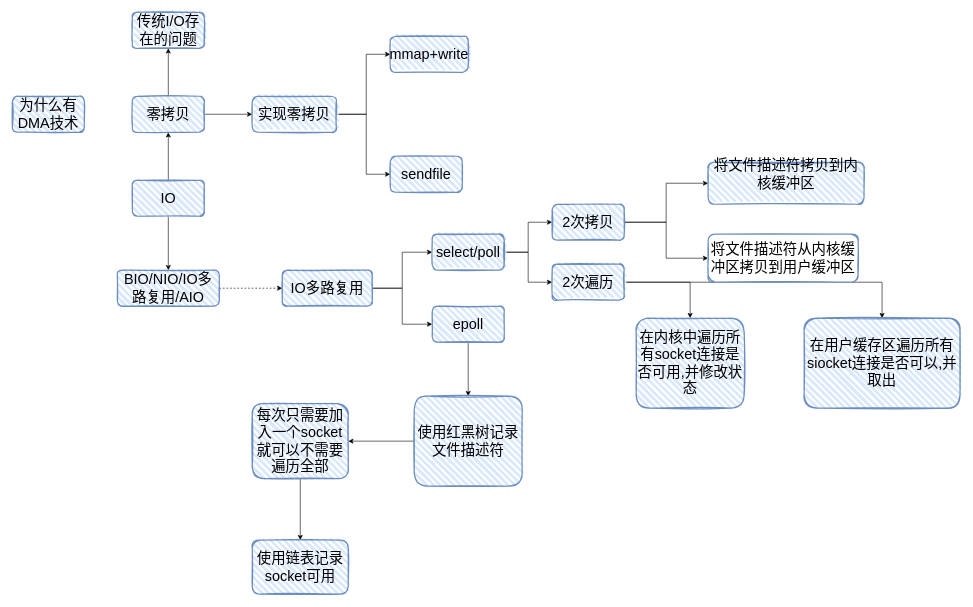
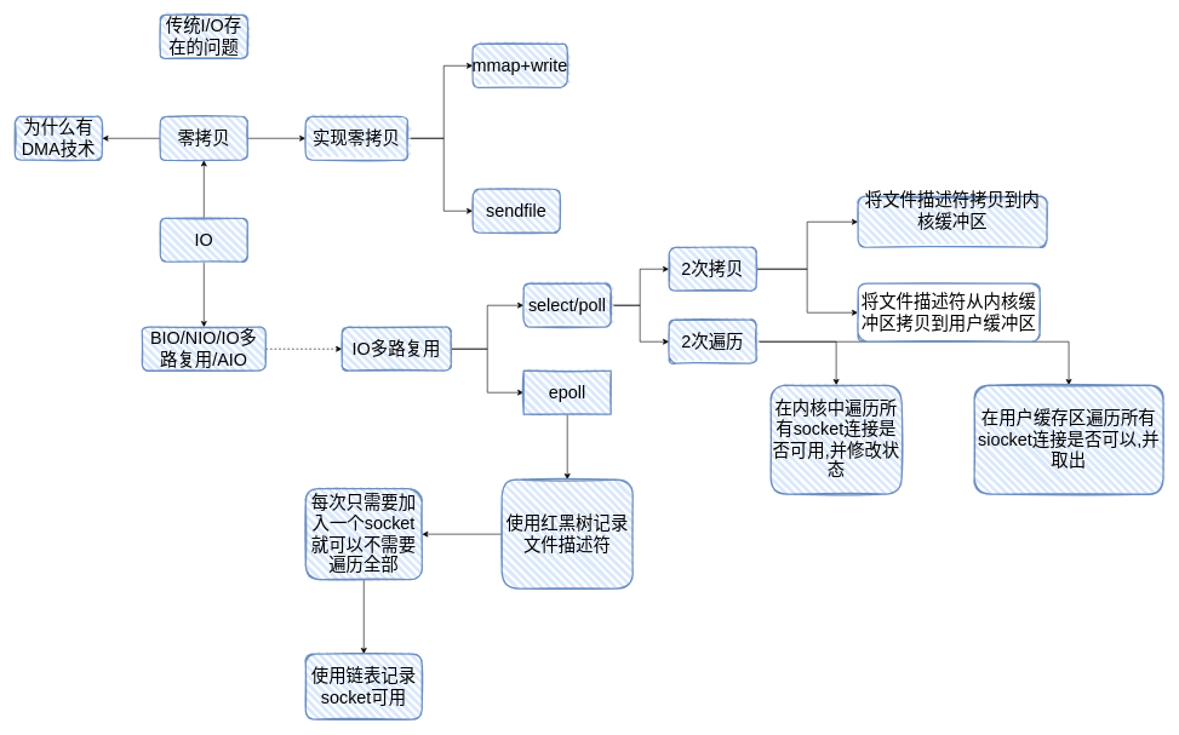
- <mxCell id="5" value="" style="edgeStyle=orthogonalEdgeStyle;rounded=0;orthogonalLoop=1;jettySize=auto;html=1;" edge="1" parent="1" source="7" target="9"><mxGeometry relative="1" as="geometry" /></mxCell>
+ <mxCell id="5" value="" style="edgeStyle=orthogonalEdgeStyle;rounded=0;orthogonalLoop=1;jettySize=auto;html=1;" edge="1" parent="1" source="7" target="8"><mxGeometry relative="1" as="geometry" /></mxCell>
- <mxCell id="24" value="epoll" style="whiteSpace=wrap;html=1;rounded=1;glass=0;sketch=1;fillWeight=4;hachureGap=8;hachureAngle=45;strokeColor=#6c8ebf;strokeWidth=2;fontFamily=Helvetica;fontSize=24;fontColor=default;fillColor=#dae8fc;" vertex="1" parent="1"><mxGeometry x="720" y="510" width="120" height="60" as="geometry" /></mxCell>
+ <mxCell id="24" value="epoll" style="whiteSpace=wrap;html=1;glass=0;sketch=1;fillWeight=4;hachureGap=8;hachureAngle=45;strokeColor=#6c8ebf;strokeWidth=2;fontFamily=Helvetica;fontSize=24;fontColor=default;fillColor=#dae8fc;rounded=0;" vertex="1" parent="1"><mxGeometry x="720" y="510" width="120" height="60" as="geometry" /></mxCell>
